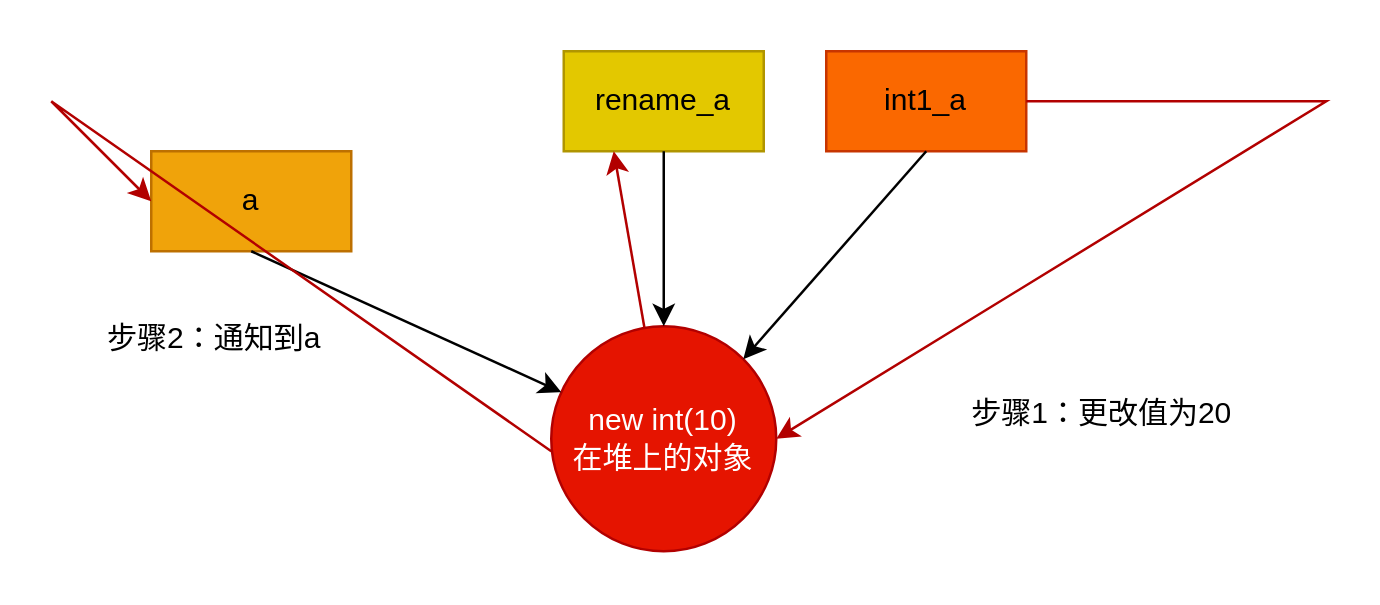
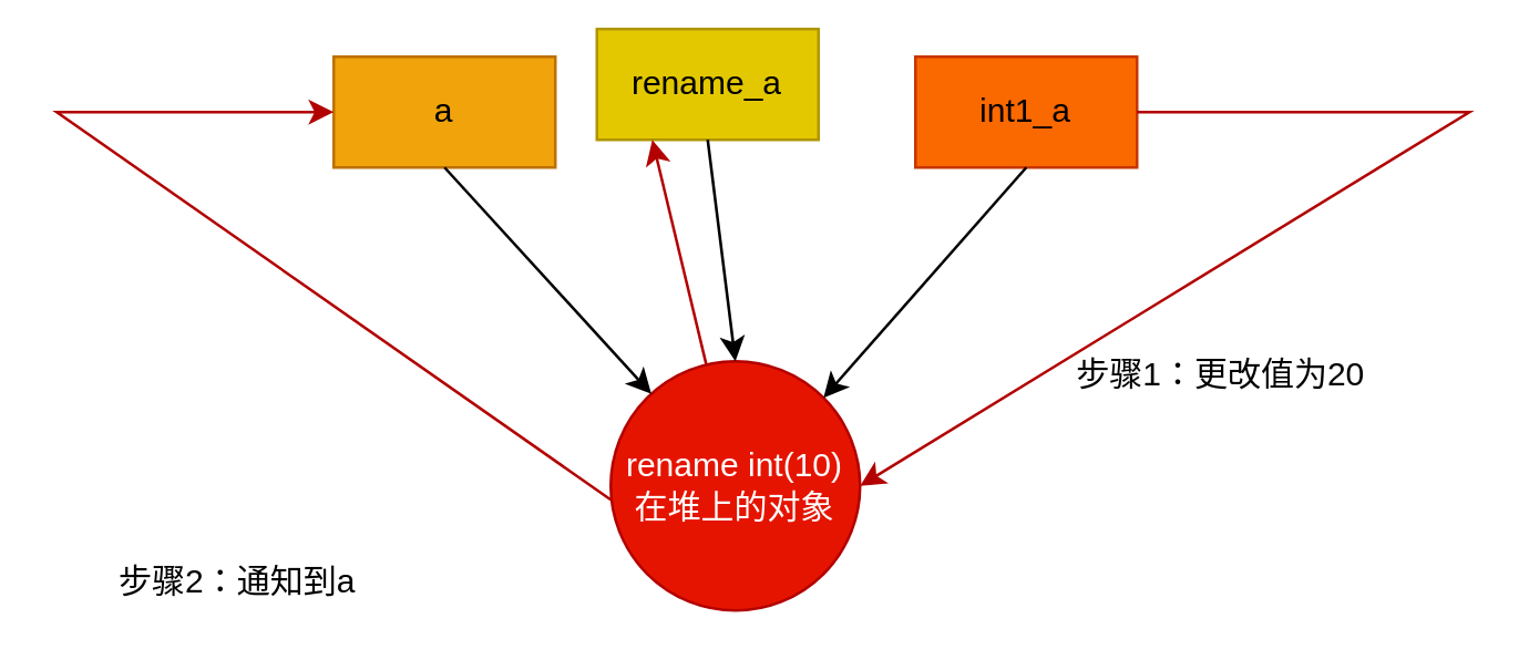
- <mxCell id="3" value="rename_a" style="rounded=0;whiteSpace=wrap;html=1;fillColor=#e3c800;fontColor=#000000;strokeColor=#B09500;" vertex="1" parent="1"><mxGeometry x="225" y="20" width="80" height="40" as="geometry" /></mxCell>
+ <mxCell id="3" value="rename_a" style="rounded=0;whiteSpace=wrap;html=1;fillColor=#e3c800;fontColor=#000000;strokeColor=#B09500;" vertex="1" parent="1"><mxGeometry x="215" y="10" width="80" height="40" as="geometry" /></mxCell>
- <mxCell id="2" value="a" style="rounded=0;whiteSpace=wrap;html=1;fillColor=#f0a30a;fontColor=#000000;strokeColor=#BD7000;" vertex="1" parent="1"><mxGeometry x="60" y="60" width="80" height="40" as="geometry" /></mxCell>
+ <mxCell id="2" value="a" style="rounded=0;whiteSpace=wrap;html=1;fillColor=#f0a30a;fontColor=#000000;strokeColor=#BD7000;" vertex="1" parent="1"><mxGeometry x="120" y="20" width="80" height="40" as="geometry" /></mxCell>
- <mxCell id="12" value="步骤2：通知到a" style="text;html=1;align=center;verticalAlign=middle;resizable=0;points=[];autosize=1;strokeColor=none;fillColor=none;" vertex="1" parent="1"><mxGeometry x="30" y="120" width="110" height="30" as="geometry" /></mxCell>
+ <mxCell id="12" value="步骤2：通知到a" style="text;html=1;align=center;verticalAlign=middle;resizable=0;points=[];autosize=1;strokeColor=none;fillColor=none;" vertex="1" parent="1"><mxGeometry x="30" y="195" width="110" height="30" as="geometry" /></mxCell>
- <mxCell id="10" value="步骤1：更改值为20" style="text;html=1;align=center;verticalAlign=middle;resizable=0;points=[];autosize=1;strokeColor=none;fillColor=none;" vertex="1" parent="1"><mxGeometry x="375" y="150" width="130" height="30" as="geometry" /></mxCell>
+ <mxCell id="10" value="步骤1：更改值为20" style="text;html=1;align=center;verticalAlign=middle;resizable=0;points=[];autosize=1;strokeColor=none;fillColor=none;" vertex="1" parent="1"><mxGeometry x="375" y="120" width="130" height="30" as="geometry" /></mxCell>
- <mxCell id="5" value="new int(10)&lt;br&gt;在堆上的对象" style="ellipse;whiteSpace=wrap;html=1;aspect=fixed;fillColor=#e51400;fontColor=#ffffff;strokeColor=#B20000;" vertex="1" parent="1"><mxGeometry x="220" y="130" width="90" height="90" as="geometry" /></mxCell>
+ <mxCell id="5" value="rename int(10)&lt;br&gt;在堆上的对象" style="ellipse;whiteSpace=wrap;html=1;aspect=fixed;fillColor=#e51400;fontColor=#ffffff;strokeColor=#B20000;" vertex="1" parent="1"><mxGeometry x="220" y="130" width="90" height="90" as="geometry" /></mxCell>
